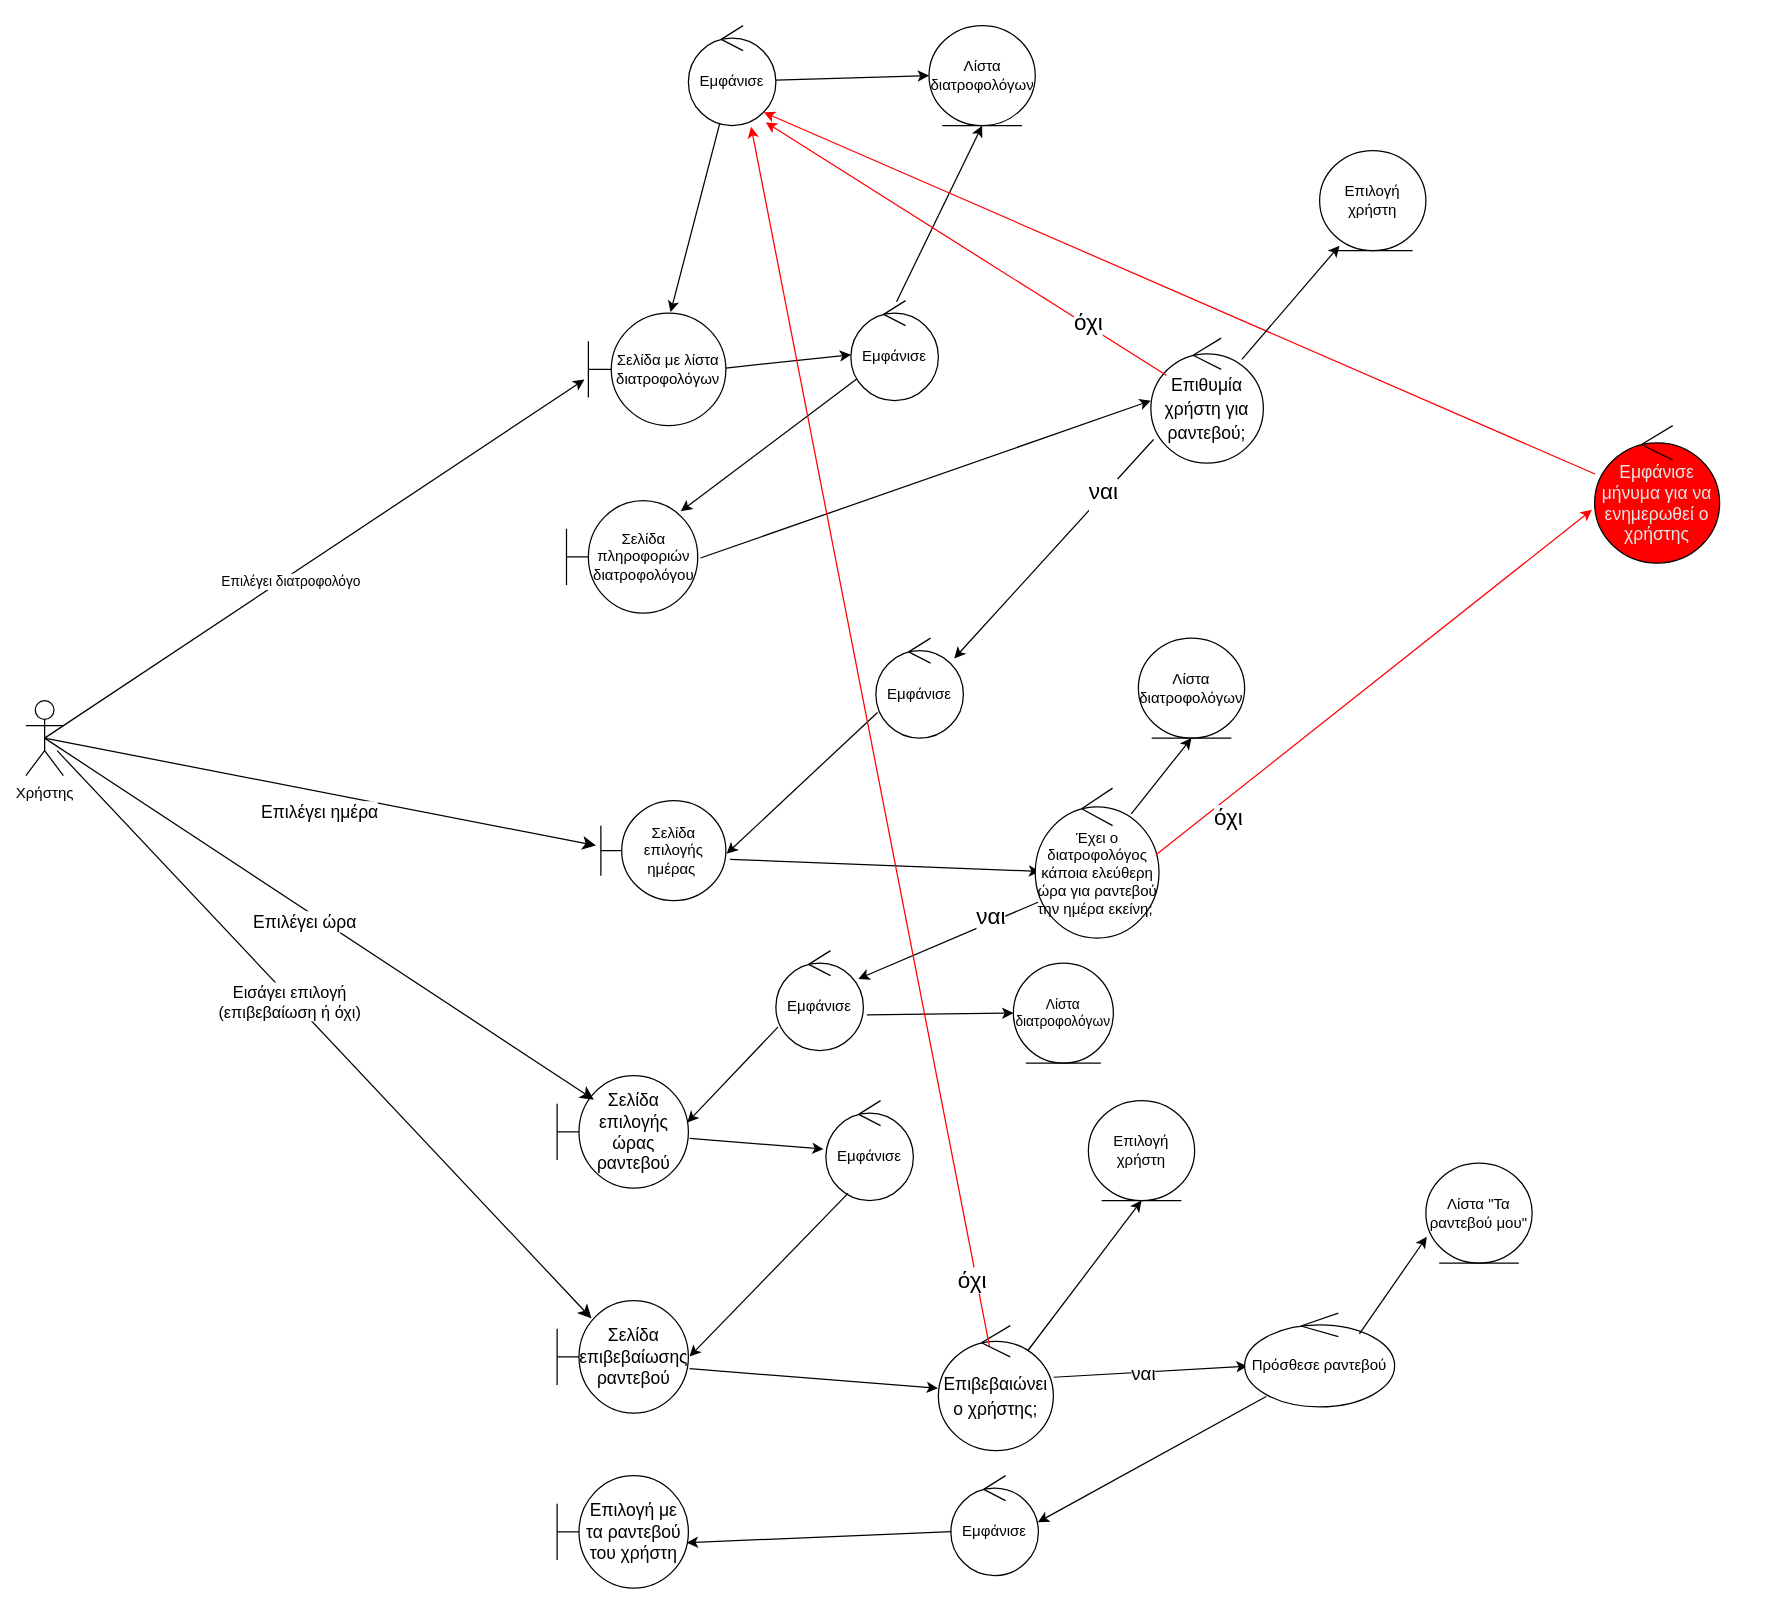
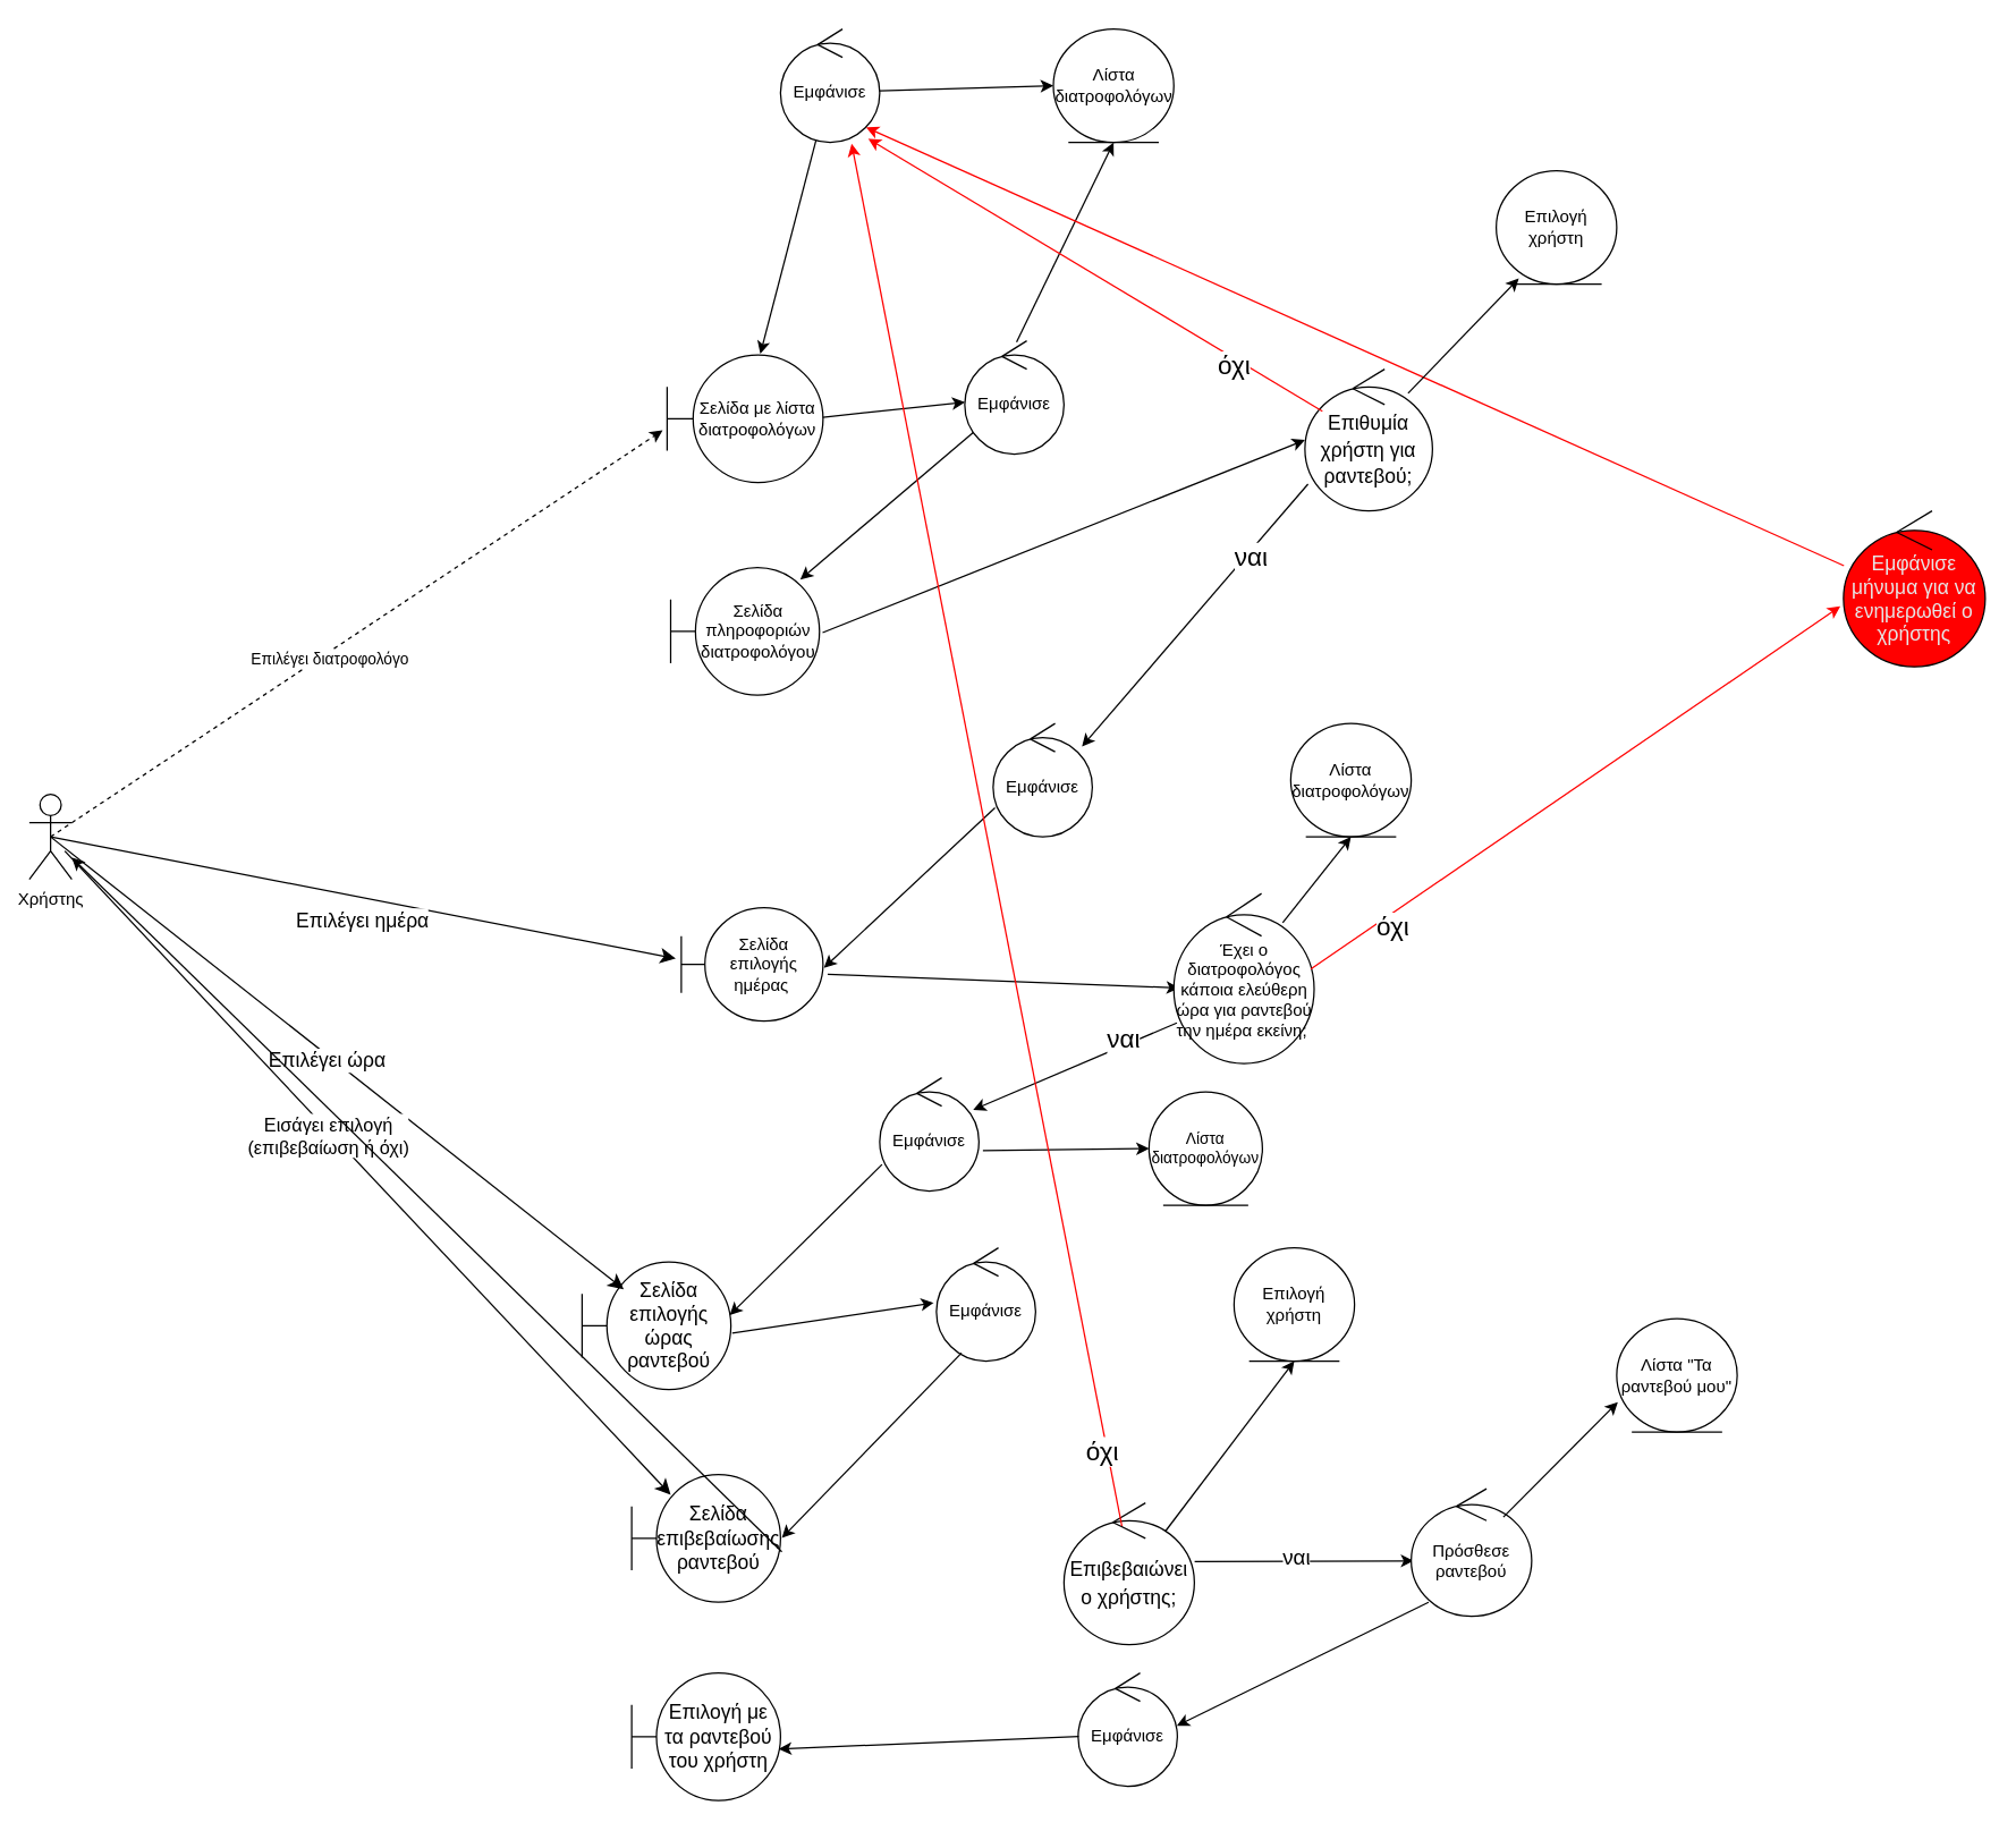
- <mxCell id="15" value="&lt;span style=&quot;font-size: 14px;&quot;&gt;Επιθυμία χρήστη για ραντεβού;&lt;/span&gt;" style="ellipse;shape=umlControl;whiteSpace=wrap;html=1;fontSize=16;strokeColor=#000000;fontColor=#000000;" parent="1" vertex="1"><mxGeometry x="920" y="270" width="90" height="100" as="geometry" /></mxCell>
+ <mxCell id="15" value="&lt;span style=&quot;font-size: 14px;&quot;&gt;Επιθυμία χρήστη για ραντεβού;&lt;/span&gt;" style="ellipse;shape=umlControl;whiteSpace=wrap;html=1;fontSize=16;strokeColor=#000000;fontColor=#000000;" parent="1" vertex="1"><mxGeometry x="920" y="260" width="90" height="100" as="geometry" /></mxCell>
- <mxCell id="2" style="rounded=0;orthogonalLoop=1;jettySize=auto;html=1;exitX=0.5;exitY=0.5;exitDx=0;exitDy=0;exitPerimeter=0;entryX=-0.029;entryY=0.591;entryDx=0;entryDy=0;entryPerimeter=0;strokeColor=#000000;fontColor=#000000;" parent="1" source="4" target="7" edge="1"><mxGeometry relative="1" as="geometry" /></mxCell>
+ <mxCell id="2" style="rounded=0;orthogonalLoop=1;jettySize=auto;html=1;exitX=0.5;exitY=0.5;exitDx=0;exitDy=0;exitPerimeter=0;entryX=-0.029;entryY=0.591;entryDx=0;entryDy=0;entryPerimeter=0;strokeColor=#000000;fontColor=#000000;dashed=1;" parent="1" source="4" target="7" edge="1"><mxGeometry relative="1" as="geometry" /></mxCell>
- <mxCell id="58" value="&lt;font style=&quot;font-size: 14px;&quot;&gt;Εμφάνισε&lt;br&gt;μήνυμα για να ενημερωθεί ο χρήστης&lt;br&gt;&lt;/font&gt;" style="ellipse;shape=umlControl;whiteSpace=wrap;html=1;strokeColor=#000000;fontColor=#E6E6E6;fillColor=#FF0000;" parent="1" vertex="1"><mxGeometry x="1275" y="340" width="100" height="110" as="geometry" /></mxCell>
+ <mxCell id="58" value="&lt;font style=&quot;font-size: 14px;&quot;&gt;Εμφάνισε&lt;br&gt;μήνυμα για να ενημερωθεί ο χρήστης&lt;br&gt;&lt;/font&gt;" style="ellipse;shape=umlControl;whiteSpace=wrap;html=1;strokeColor=#000000;fontColor=#E6E6E6;fillColor=#FF0000;" parent="1" vertex="1"><mxGeometry x="1300" y="360" width="100" height="110" as="geometry" /></mxCell>
- <mxCell id="9" value="&lt;font&gt;Σελίδα πληροφοριών διατροφολόγου&lt;/font&gt;" style="shape=umlBoundary;whiteSpace=wrap;html=1;strokeColor=#000000;fontColor=#000000;" parent="1" vertex="1"><mxGeometry x="452.5" y="400" width="105" height="90" as="geometry" /></mxCell>
+ <mxCell id="9" value="&lt;font&gt;Σελίδα πληροφοριών διατροφολόγου&lt;/font&gt;" style="shape=umlBoundary;whiteSpace=wrap;html=1;strokeColor=#000000;fontColor=#000000;" parent="1" vertex="1"><mxGeometry x="472.5" y="400" width="105" height="90" as="geometry" /></mxCell>
- <mxCell id="27" value="&lt;font style=&quot;font-size: 14px;&quot;&gt;Σελίδα επιλογής ώρας ραντεβού&lt;/font&gt;" style="shape=umlBoundary;whiteSpace=wrap;html=1;strokeColor=#000000;fontColor=#000000;" parent="1" vertex="1"><mxGeometry x="445" y="860" width="105" height="90" as="geometry" /></mxCell>
+ <mxCell id="27" value="&lt;font style=&quot;font-size: 14px;&quot;&gt;Σελίδα επιλογής ώρας ραντεβού&lt;/font&gt;" style="shape=umlBoundary;whiteSpace=wrap;html=1;strokeColor=#000000;fontColor=#000000;" parent="1" vertex="1"><mxGeometry x="410" y="890" width="105" height="90" as="geometry" /></mxCell>
- <mxCell id="46" value="&lt;font&gt;Πρόσθεσε ραντεβού&lt;/font&gt;" style="ellipse;shape=umlControl;whiteSpace=wrap;html=1;strokeColor=#000000;fontColor=#000000;" parent="1" vertex="1"><mxGeometry x="995" y="1050" width="120" height="75" as="geometry" /></mxCell>
+ <mxCell id="46" value="&lt;font&gt;Πρόσθεσε ραντεβού&lt;/font&gt;" style="ellipse;shape=umlControl;whiteSpace=wrap;html=1;strokeColor=#000000;fontColor=#000000;" parent="1" vertex="1"><mxGeometry x="995" y="1050" width="85" height="90" as="geometry" /></mxCell>
- <mxCell id="42" value="" style="endArrow=classic;html=1;rounded=0;exitX=1.009;exitY=0.605;exitDx=0;exitDy=0;exitPerimeter=0;entryX=-0.004;entryY=0.501;entryDx=0;entryDy=0;entryPerimeter=0;" parent="1" source="39" target="43" edge="1"><mxGeometry width="50" height="50" relative="1" as="geometry"><mxPoint x="470" y="1160" as="sourcePoint" /><mxPoint x="750" y="1130" as="targetPoint" /></mxGeometry></mxCell>
+ <mxCell id="42" value="" style="endArrow=classic;html=1;rounded=0;exitX=1.009;exitY=0.605;exitDx=0;exitDy=0;exitPerimeter=0;" parent="1" source="39" target="4" edge="1"><mxGeometry width="50" height="50" relative="1" as="geometry"><mxPoint x="470" y="1160" as="sourcePoint" /><mxPoint x="750" y="1130" as="targetPoint" /></mxGeometry></mxCell>
